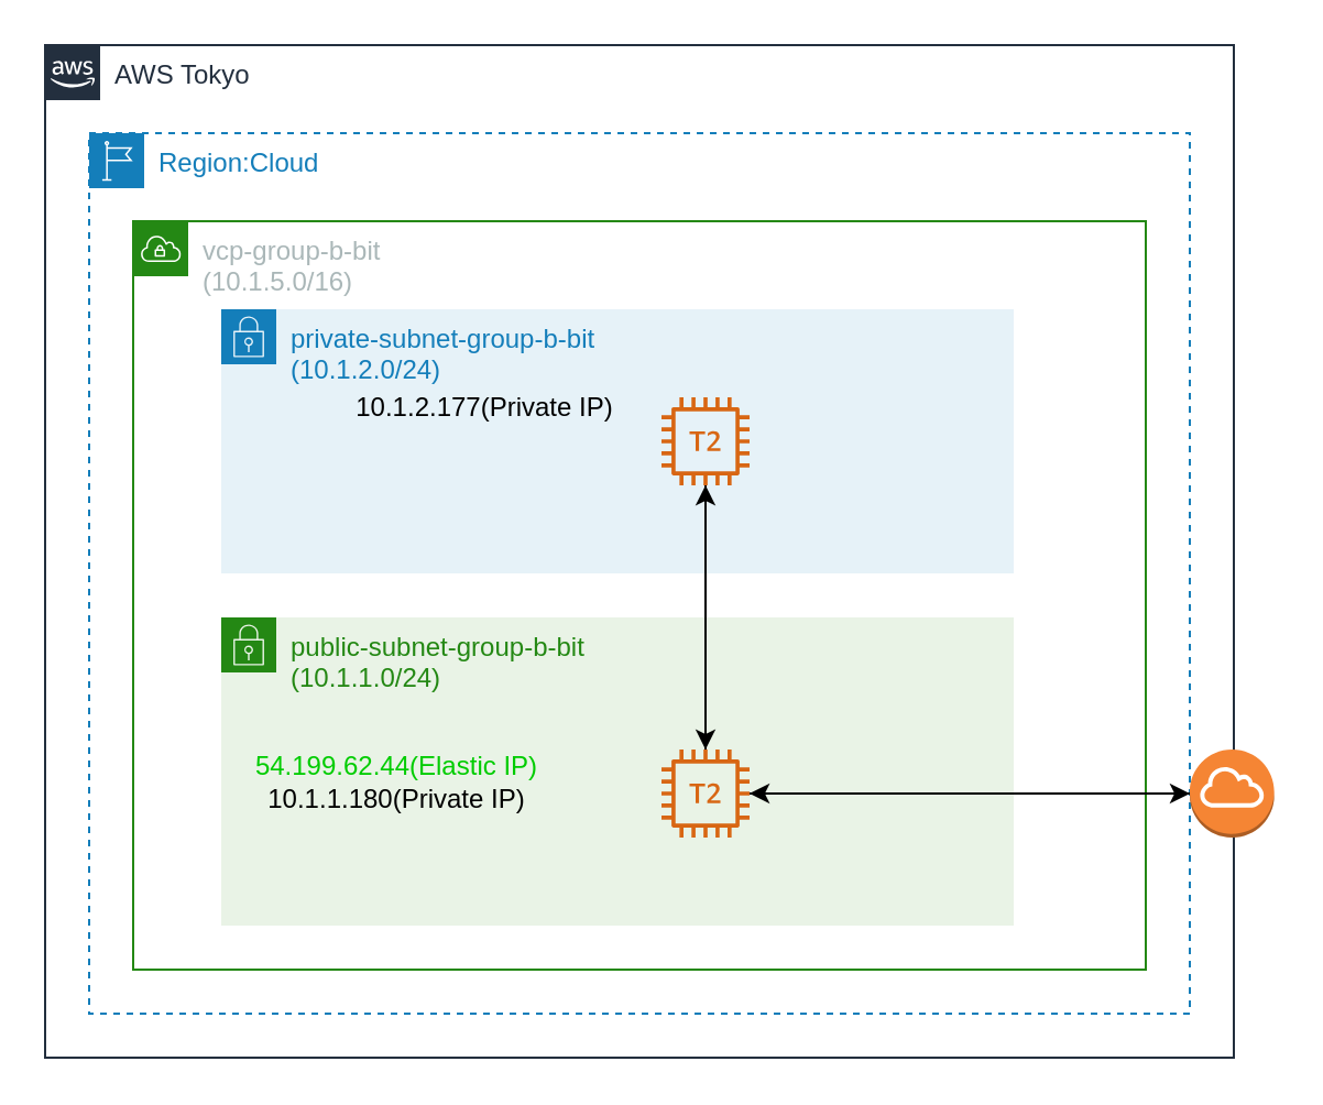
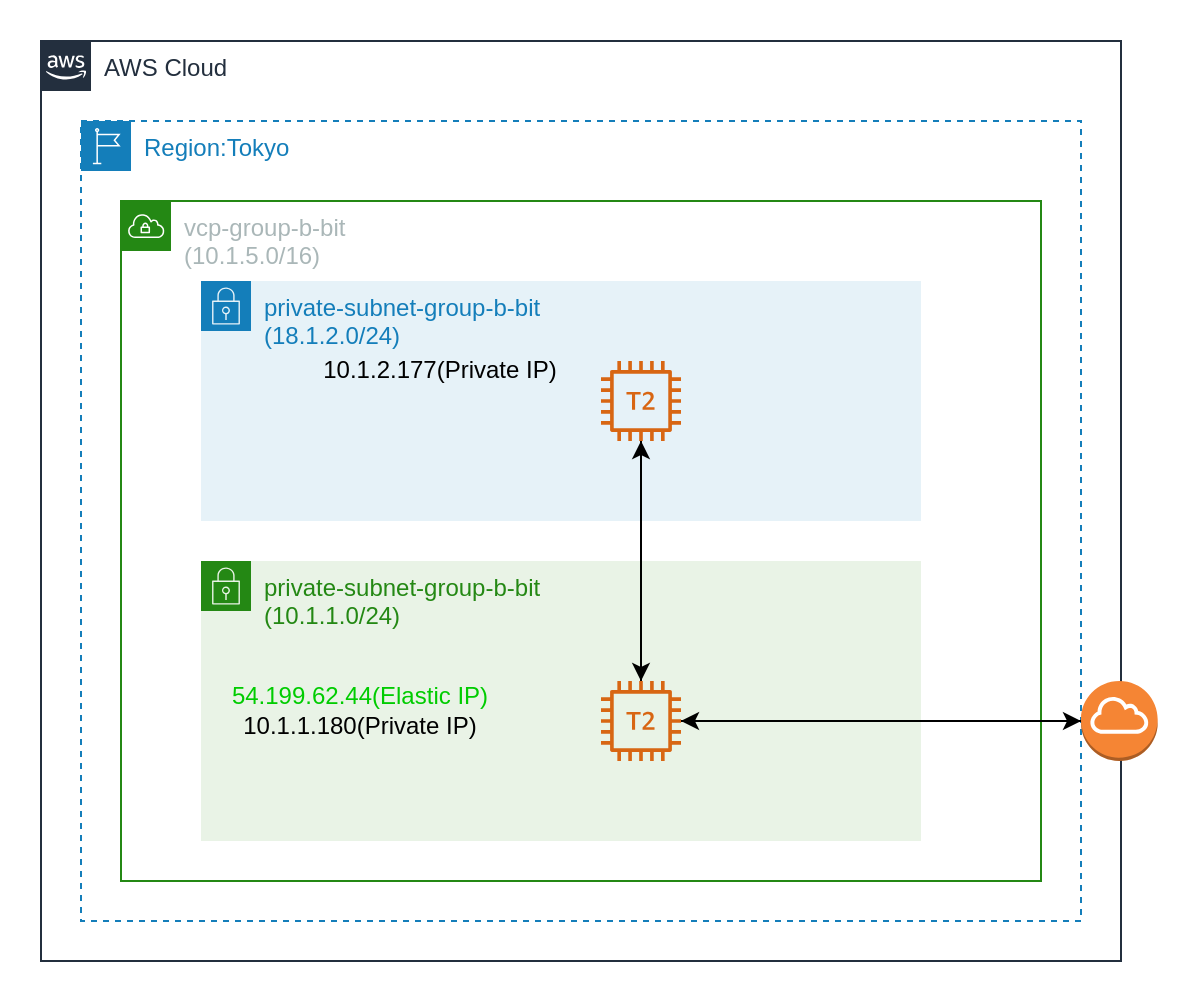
- <mxCell id="2" value="AWS Tokyo" style="points=[[0,0],[0.25,0],[0.5,0],[0.75,0],[1,0],[1,0.25],[1,0.5],[1,0.75],[1,1],[0.75,1],[0.5,1],[0.25,1],[0,1],[0,0.75],[0,0.5],[0,0.25]];outlineConnect=0;gradientColor=none;html=1;whiteSpace=wrap;fontSize=12;fontStyle=0;shape=mxgraph.aws4.group;grIcon=mxgraph.aws4.group_aws_cloud_alt;strokeColor=#232F3E;fillColor=none;verticalAlign=top;align=left;spacingLeft=30;fontColor=#232F3E;dashed=0;" parent="1" vertex="1"><mxGeometry x="20" y="20" width="540" height="460" as="geometry" /></mxCell>
+ <mxCell id="2" value="AWS Cloud" style="points=[[0,0],[0.25,0],[0.5,0],[0.75,0],[1,0],[1,0.25],[1,0.5],[1,0.75],[1,1],[0.75,1],[0.5,1],[0.25,1],[0,1],[0,0.75],[0,0.5],[0,0.25]];outlineConnect=0;gradientColor=none;html=1;whiteSpace=wrap;fontSize=12;fontStyle=0;shape=mxgraph.aws4.group;grIcon=mxgraph.aws4.group_aws_cloud_alt;strokeColor=#232F3E;fillColor=none;verticalAlign=top;align=left;spacingLeft=30;fontColor=#232F3E;dashed=0;" parent="1" vertex="1"><mxGeometry x="20" y="20" width="540" height="460" as="geometry" /></mxCell>
- <mxCell id="3" value="Region:Cloud" style="points=[[0,0],[0.25,0],[0.5,0],[0.75,0],[1,0],[1,0.25],[1,0.5],[1,0.75],[1,1],[0.75,1],[0.5,1],[0.25,1],[0,1],[0,0.75],[0,0.5],[0,0.25]];outlineConnect=0;gradientColor=none;html=1;whiteSpace=wrap;fontSize=12;fontStyle=0;shape=mxgraph.aws4.group;grIcon=mxgraph.aws4.group_region;strokeColor=#147EBA;fillColor=none;verticalAlign=top;align=left;spacingLeft=30;fontColor=#147EBA;dashed=1;" parent="1" vertex="1"><mxGeometry x="40" y="60" width="500" height="400" as="geometry" /></mxCell>
+ <mxCell id="3" value="Region:Tokyo" style="points=[[0,0],[0.25,0],[0.5,0],[0.75,0],[1,0],[1,0.25],[1,0.5],[1,0.75],[1,1],[0.75,1],[0.5,1],[0.25,1],[0,1],[0,0.75],[0,0.5],[0,0.25]];outlineConnect=0;gradientColor=none;html=1;whiteSpace=wrap;fontSize=12;fontStyle=0;shape=mxgraph.aws4.group;grIcon=mxgraph.aws4.group_region;strokeColor=#147EBA;fillColor=none;verticalAlign=top;align=left;spacingLeft=30;fontColor=#147EBA;dashed=1;" parent="1" vertex="1"><mxGeometry x="40" y="60" width="500" height="400" as="geometry" /></mxCell>
- <mxCell id="5" value="private-subnet-group-b-bit&lt;br&gt;(10.1.2.0/24)" style="points=[[0,0],[0.25,0],[0.5,0],[0.75,0],[1,0],[1,0.25],[1,0.5],[1,0.75],[1,1],[0.75,1],[0.5,1],[0.25,1],[0,1],[0,0.75],[0,0.5],[0,0.25]];outlineConnect=0;gradientColor=none;html=1;whiteSpace=wrap;fontSize=12;fontStyle=0;shape=mxgraph.aws4.group;grIcon=mxgraph.aws4.group_security_group;grStroke=0;strokeColor=#147EBA;fillColor=#E6F2F8;verticalAlign=top;align=left;spacingLeft=30;fontColor=#147EBA;dashed=0;" parent="1" vertex="1"><mxGeometry x="100" y="140" width="360" height="120" as="geometry" /></mxCell>
+ <mxCell id="5" value="private-subnet-group-b-bit&lt;br&gt;(18.1.2.0/24)" style="points=[[0,0],[0.25,0],[0.5,0],[0.75,0],[1,0],[1,0.25],[1,0.5],[1,0.75],[1,1],[0.75,1],[0.5,1],[0.25,1],[0,1],[0,0.75],[0,0.5],[0,0.25]];outlineConnect=0;gradientColor=none;html=1;whiteSpace=wrap;fontSize=12;fontStyle=0;shape=mxgraph.aws4.group;grIcon=mxgraph.aws4.group_security_group;grStroke=0;strokeColor=#147EBA;fillColor=#E6F2F8;verticalAlign=top;align=left;spacingLeft=30;fontColor=#147EBA;dashed=0;" parent="1" vertex="1"><mxGeometry x="100" y="140" width="360" height="120" as="geometry" /></mxCell>
- <mxCell id="6" value="public-subnet-group-b-bit&lt;br&gt;(10.1.1.0/24)" style="points=[[0,0],[0.25,0],[0.5,0],[0.75,0],[1,0],[1,0.25],[1,0.5],[1,0.75],[1,1],[0.75,1],[0.5,1],[0.25,1],[0,1],[0,0.75],[0,0.5],[0,0.25]];outlineConnect=0;gradientColor=none;html=1;whiteSpace=wrap;fontSize=12;fontStyle=0;shape=mxgraph.aws4.group;grIcon=mxgraph.aws4.group_security_group;grStroke=0;strokeColor=#248814;fillColor=#E9F3E6;verticalAlign=top;align=left;spacingLeft=30;fontColor=#248814;dashed=0;" parent="1" vertex="1"><mxGeometry x="100" y="280" width="360" height="140" as="geometry" /></mxCell>
+ <mxCell id="6" value="private-subnet-group-b-bit&lt;br&gt;(10.1.1.0/24)" style="points=[[0,0],[0.25,0],[0.5,0],[0.75,0],[1,0],[1,0.25],[1,0.5],[1,0.75],[1,1],[0.75,1],[0.5,1],[0.25,1],[0,1],[0,0.75],[0,0.5],[0,0.25]];outlineConnect=0;gradientColor=none;html=1;whiteSpace=wrap;fontSize=12;fontStyle=0;shape=mxgraph.aws4.group;grIcon=mxgraph.aws4.group_security_group;grStroke=0;strokeColor=#248814;fillColor=#E9F3E6;verticalAlign=top;align=left;spacingLeft=30;fontColor=#248814;dashed=0;" parent="1" vertex="1"><mxGeometry x="100" y="280" width="360" height="140" as="geometry" /></mxCell>
